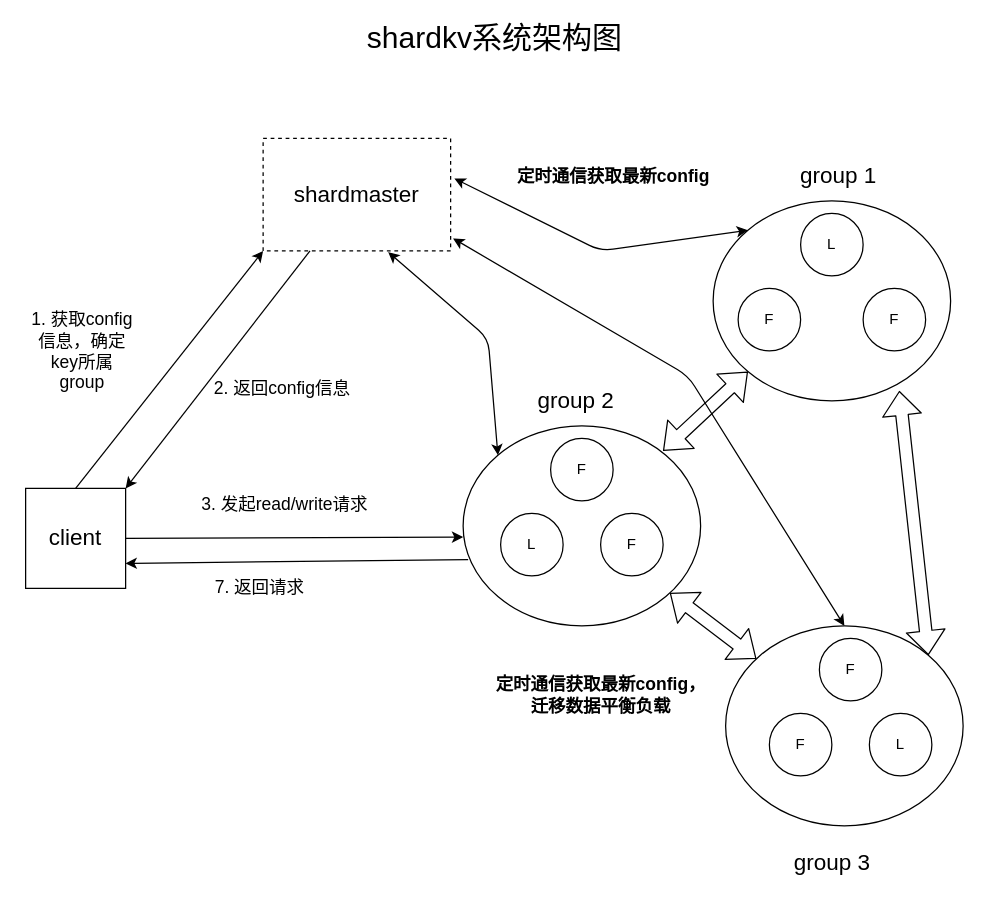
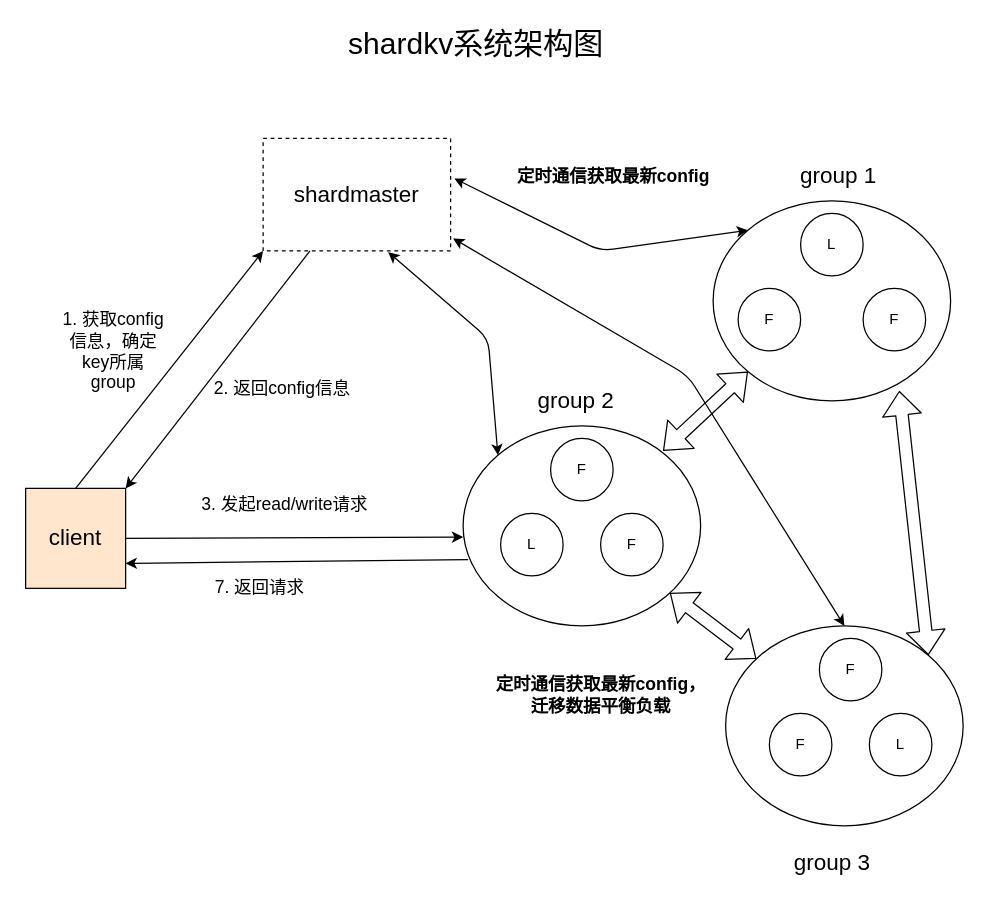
- <mxCell id="35" value="&lt;font style=&quot;font-size: 24px&quot;&gt;shardkv系统架构图&lt;/font&gt;" style="text;html=1;align=center;verticalAlign=middle;resizable=0;points=[];autosize=1;" vertex="1" parent="1"><mxGeometry x="285" y="20" width="220" height="20" as="geometry" /></mxCell>
+ <mxCell id="35" value="&lt;font style=&quot;font-size: 24px&quot;&gt;shardkv系统架构图&lt;/font&gt;" style="text;html=1;align=center;verticalAlign=middle;resizable=0;points=[];autosize=1;" vertex="1" parent="1"><mxGeometry x="270" y="25" width="220" height="20" as="geometry" /></mxCell>
- <mxCell id="20" value="&lt;font style=&quot;font-size: 14px&quot;&gt;1. 获取config&lt;br&gt;信息，确定&lt;br&gt;key所属&lt;br&gt;group&lt;/font&gt;" style="text;html=1;align=center;verticalAlign=middle;resizable=0;points=[];autosize=1;" vertex="1" parent="1"><mxGeometry x="15" y="245" width="100" height="70" as="geometry" /></mxCell>
+ <mxCell id="20" value="&lt;font style=&quot;font-size: 14px&quot;&gt;1. 获取config&lt;br&gt;信息，确定&lt;br&gt;key所属&lt;br&gt;group&lt;/font&gt;" style="text;html=1;align=center;verticalAlign=middle;resizable=0;points=[];autosize=1;" vertex="1" parent="1"><mxGeometry x="40" y="245" width="100" height="70" as="geometry" /></mxCell>
- <mxCell id="17" value="&lt;font style=&quot;font-size: 18px&quot;&gt;client&lt;/font&gt;" style="whiteSpace=wrap;html=1;aspect=fixed;" vertex="1" parent="1"><mxGeometry x="20" y="390" width="80" height="80" as="geometry" /></mxCell>
+ <mxCell id="17" value="&lt;font style=&quot;font-size: 18px&quot;&gt;client&lt;/font&gt;" style="whiteSpace=wrap;html=1;aspect=fixed;fillColor=#ffe6cc;" vertex="1" parent="1"><mxGeometry x="20" y="390" width="80" height="80" as="geometry" /></mxCell>
